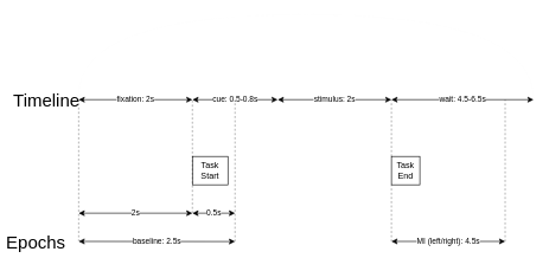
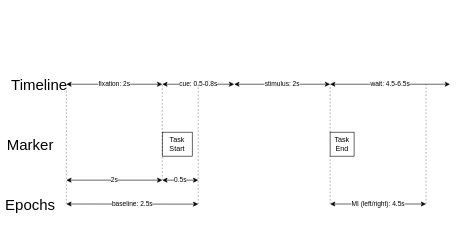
+ <mxCell id="11" value="&lt;font style=&quot;font-size: 25px;&quot;&gt;Marker&lt;/font&gt;" style="text;html=1;strokeColor=none;fillColor=none;align=center;verticalAlign=middle;whiteSpace=wrap;rounded=0;" vertex="1" parent="1"><mxGeometry x="20" y="220" width="60" height="40" as="geometry" /></mxCell>
